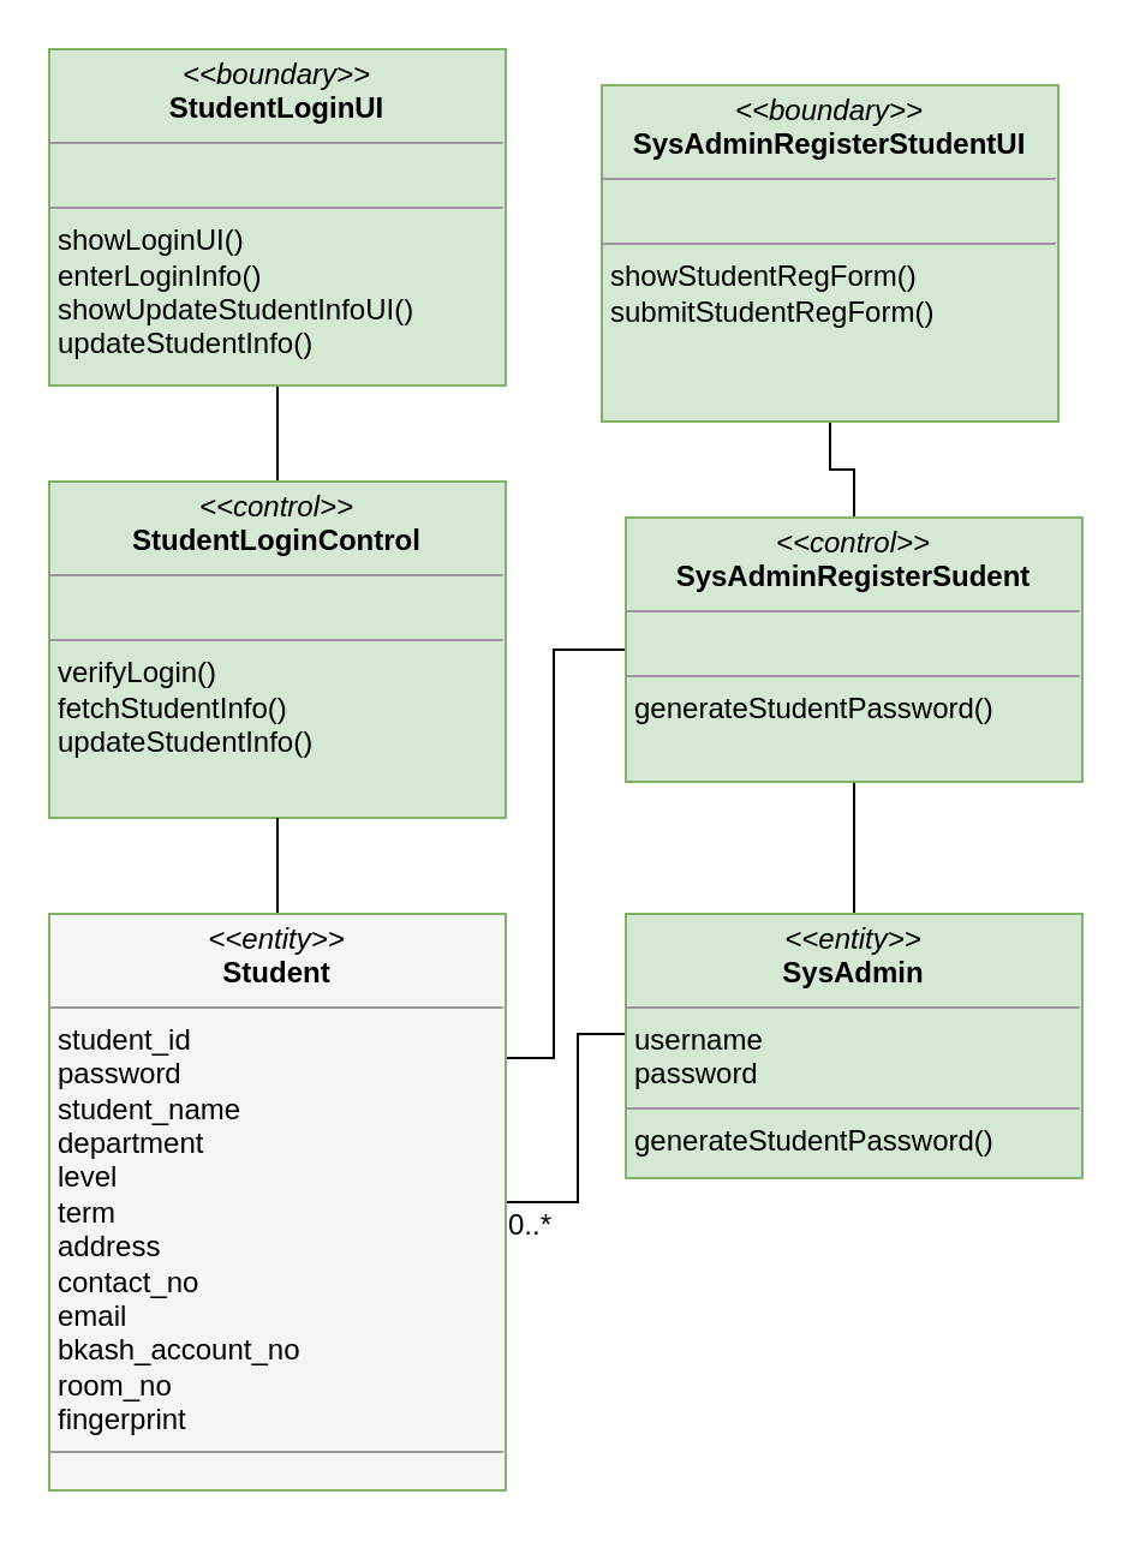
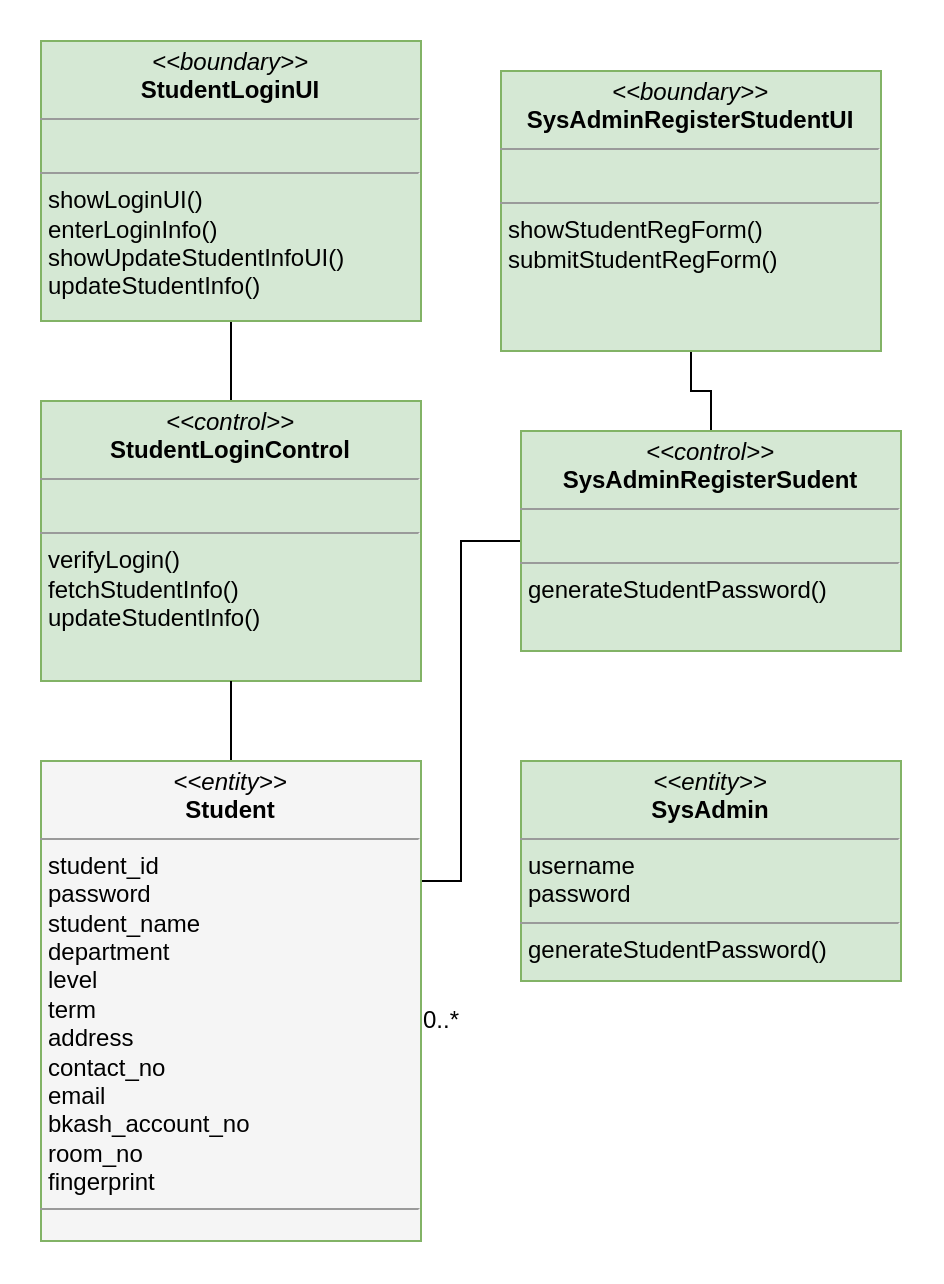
- <mxCell id="13" style="edgeStyle=orthogonalEdgeStyle;rounded=0;orthogonalLoop=1;jettySize=auto;html=1;exitX=0.5;exitY=1;exitDx=0;exitDy=0;entryX=0.5;entryY=0;entryDx=0;entryDy=0;endArrow=none;endFill=0;" parent="1" source="14" target="15" edge="1"><mxGeometry relative="1" as="geometry" /></mxCell>
- <mxCell id="6" style="edgeStyle=orthogonalEdgeStyle;rounded=0;orthogonalLoop=1;jettySize=auto;html=1;exitX=1;exitY=0.5;exitDx=0;exitDy=0;entryX=0;entryY=0.5;entryDx=0;entryDy=0;endArrow=none;endFill=0;strokeColor=default;" parent="1" source="8" target="15" edge="1"><mxGeometry relative="1" as="geometry"><Array as="points"><mxPoint x="240" y="500" /><mxPoint x="240" y="430" /></Array></mxGeometry></mxCell>
